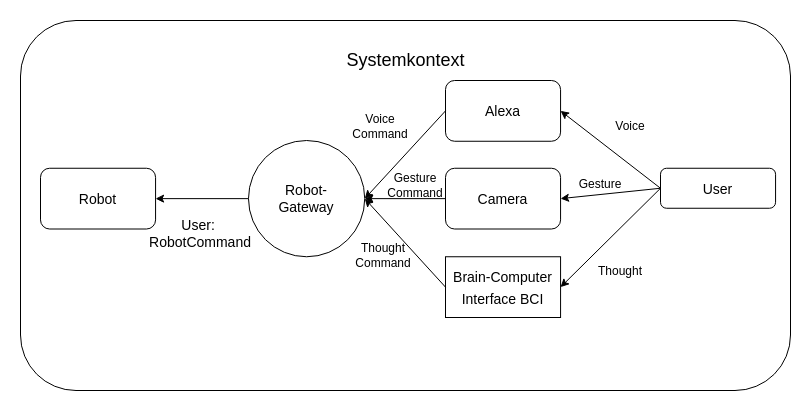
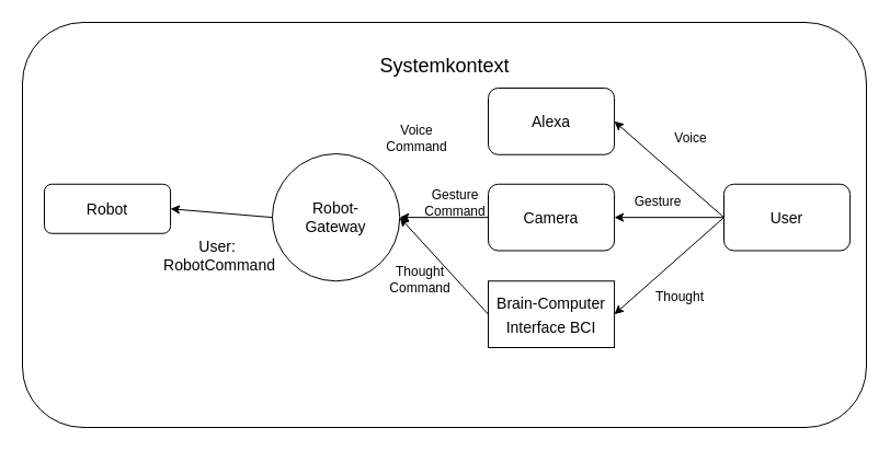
- <mxCell id="16" value="" style="endArrow=classic;html=1;rounded=0;exitX=0;exitY=0.5;exitDx=0;exitDy=0;entryX=1;entryY=0.5;entryDx=0;entryDy=0;" edge="1" parent="1" source="14" target="10"><mxGeometry width="50" height="50" relative="1" as="geometry"><mxPoint x="465.002" y="218.125" as="sourcePoint" /><mxPoint x="384.249" y="218.125" as="targetPoint" /></mxGeometry></mxCell>
- <mxCell id="6" value="&lt;font style=&quot;font-size: 14px;&quot;&gt;User&lt;/font&gt;" style="rounded=1;whiteSpace=wrap;html=1;fontSize=18;" parent="1" vertex="1"><mxGeometry x="660.002" y="167.75" width="115.068" height="40" as="geometry" /></mxCell>
+ <mxCell id="6" value="&lt;font style=&quot;font-size: 14px;&quot;&gt;User&lt;/font&gt;" style="rounded=1;whiteSpace=wrap;html=1;fontSize=18;" parent="1" vertex="1"><mxGeometry x="660.002" y="167.75" width="115.068" height="60.75" as="geometry" /></mxCell>
- <mxCell id="5" value="&lt;font style=&quot;font-size: 14px;&quot;&gt;Robot&lt;/font&gt;" style="rounded=1;whiteSpace=wrap;html=1;fontSize=18;" parent="1" vertex="1"><mxGeometry x="40" y="167.75" width="115.068" height="60.75" as="geometry" /></mxCell>
+ <mxCell id="5" value="&lt;font style=&quot;font-size: 14px;&quot;&gt;Robot&lt;/font&gt;" style="rounded=1;whiteSpace=wrap;html=1;fontSize=18;" parent="1" vertex="1"><mxGeometry x="40" y="167.75" width="115.068" height="45" as="geometry" /></mxCell>
